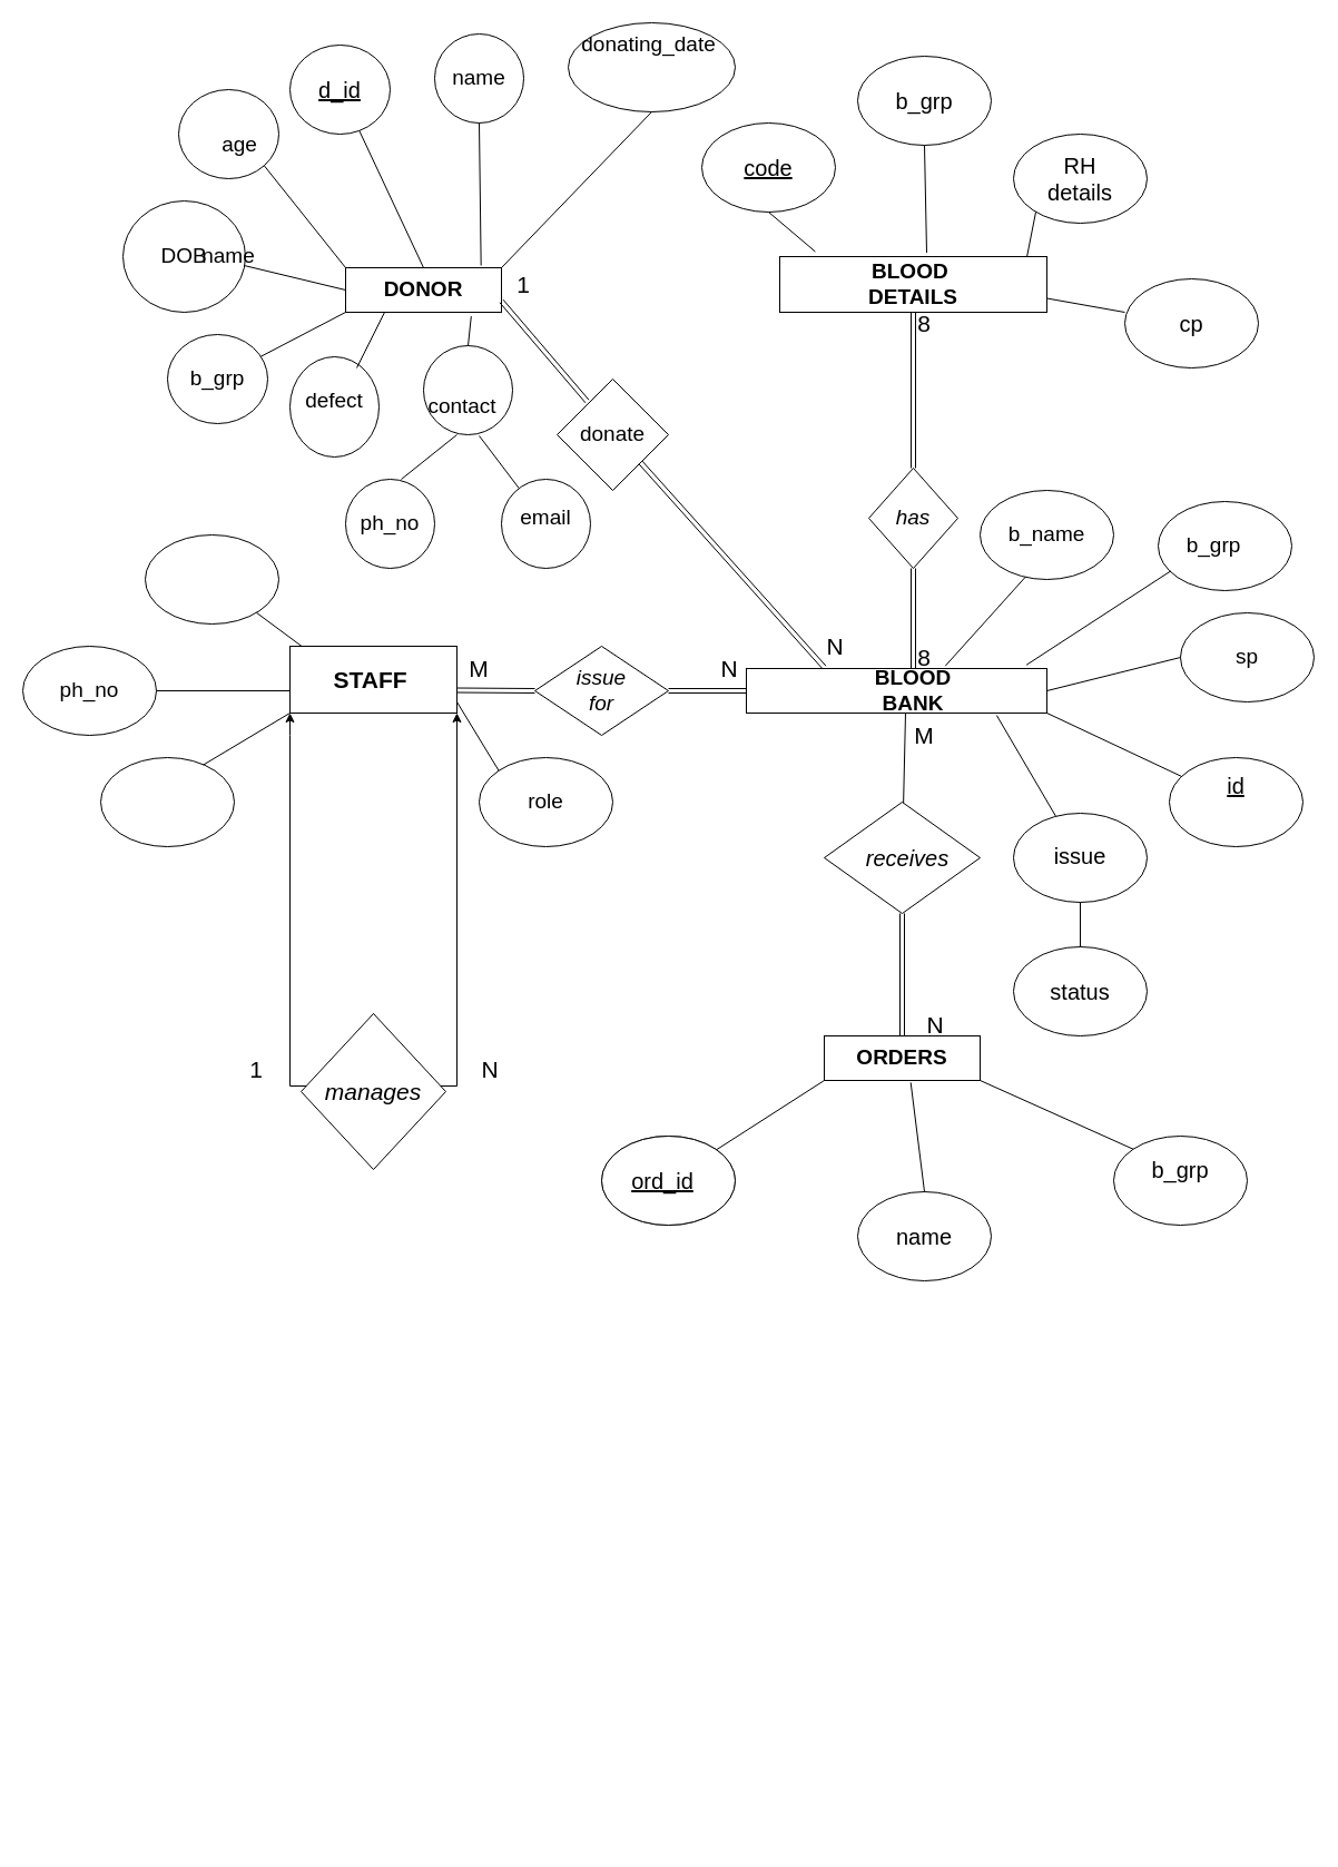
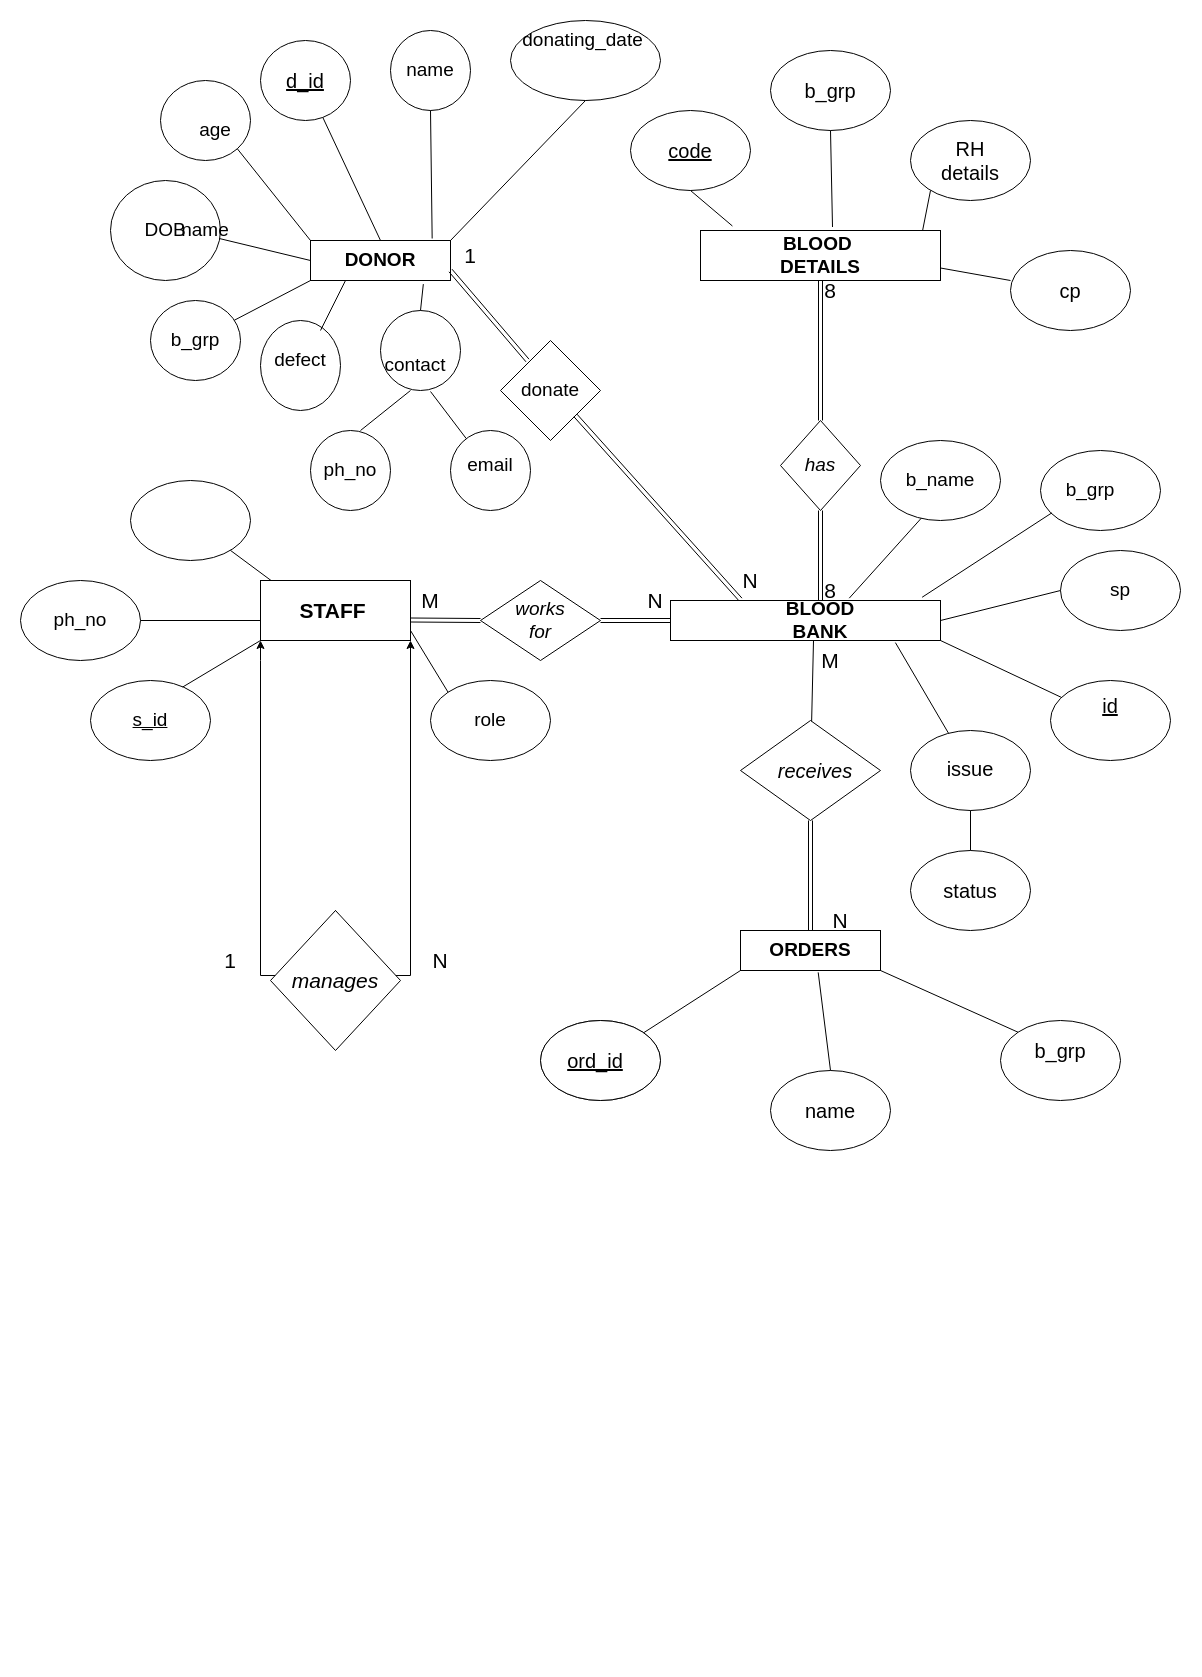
- <mxCell id="85" value="issue for" style="text;html=1;strokeColor=none;fillColor=none;align=center;verticalAlign=middle;whiteSpace=wrap;rounded=0;fontSize=19;fontStyle=2" parent="1" vertex="1"><mxGeometry x="520" y="610" width="40" height="20" as="geometry" /></mxCell>
+ <mxCell id="85" value="works for" style="text;html=1;strokeColor=none;fillColor=none;align=center;verticalAlign=middle;whiteSpace=wrap;rounded=0;fontSize=19;fontStyle=2" parent="1" vertex="1"><mxGeometry x="520" y="610" width="40" height="20" as="geometry" /></mxCell>
+ <mxCell id="84" value="s_id" style="text;html=1;strokeColor=none;fillColor=none;align=center;verticalAlign=middle;whiteSpace=wrap;rounded=0;fontSize=19;fontStyle=4" parent="1" vertex="1"><mxGeometry x="130" y="710" width="40" height="20" as="geometry" /></mxCell>
